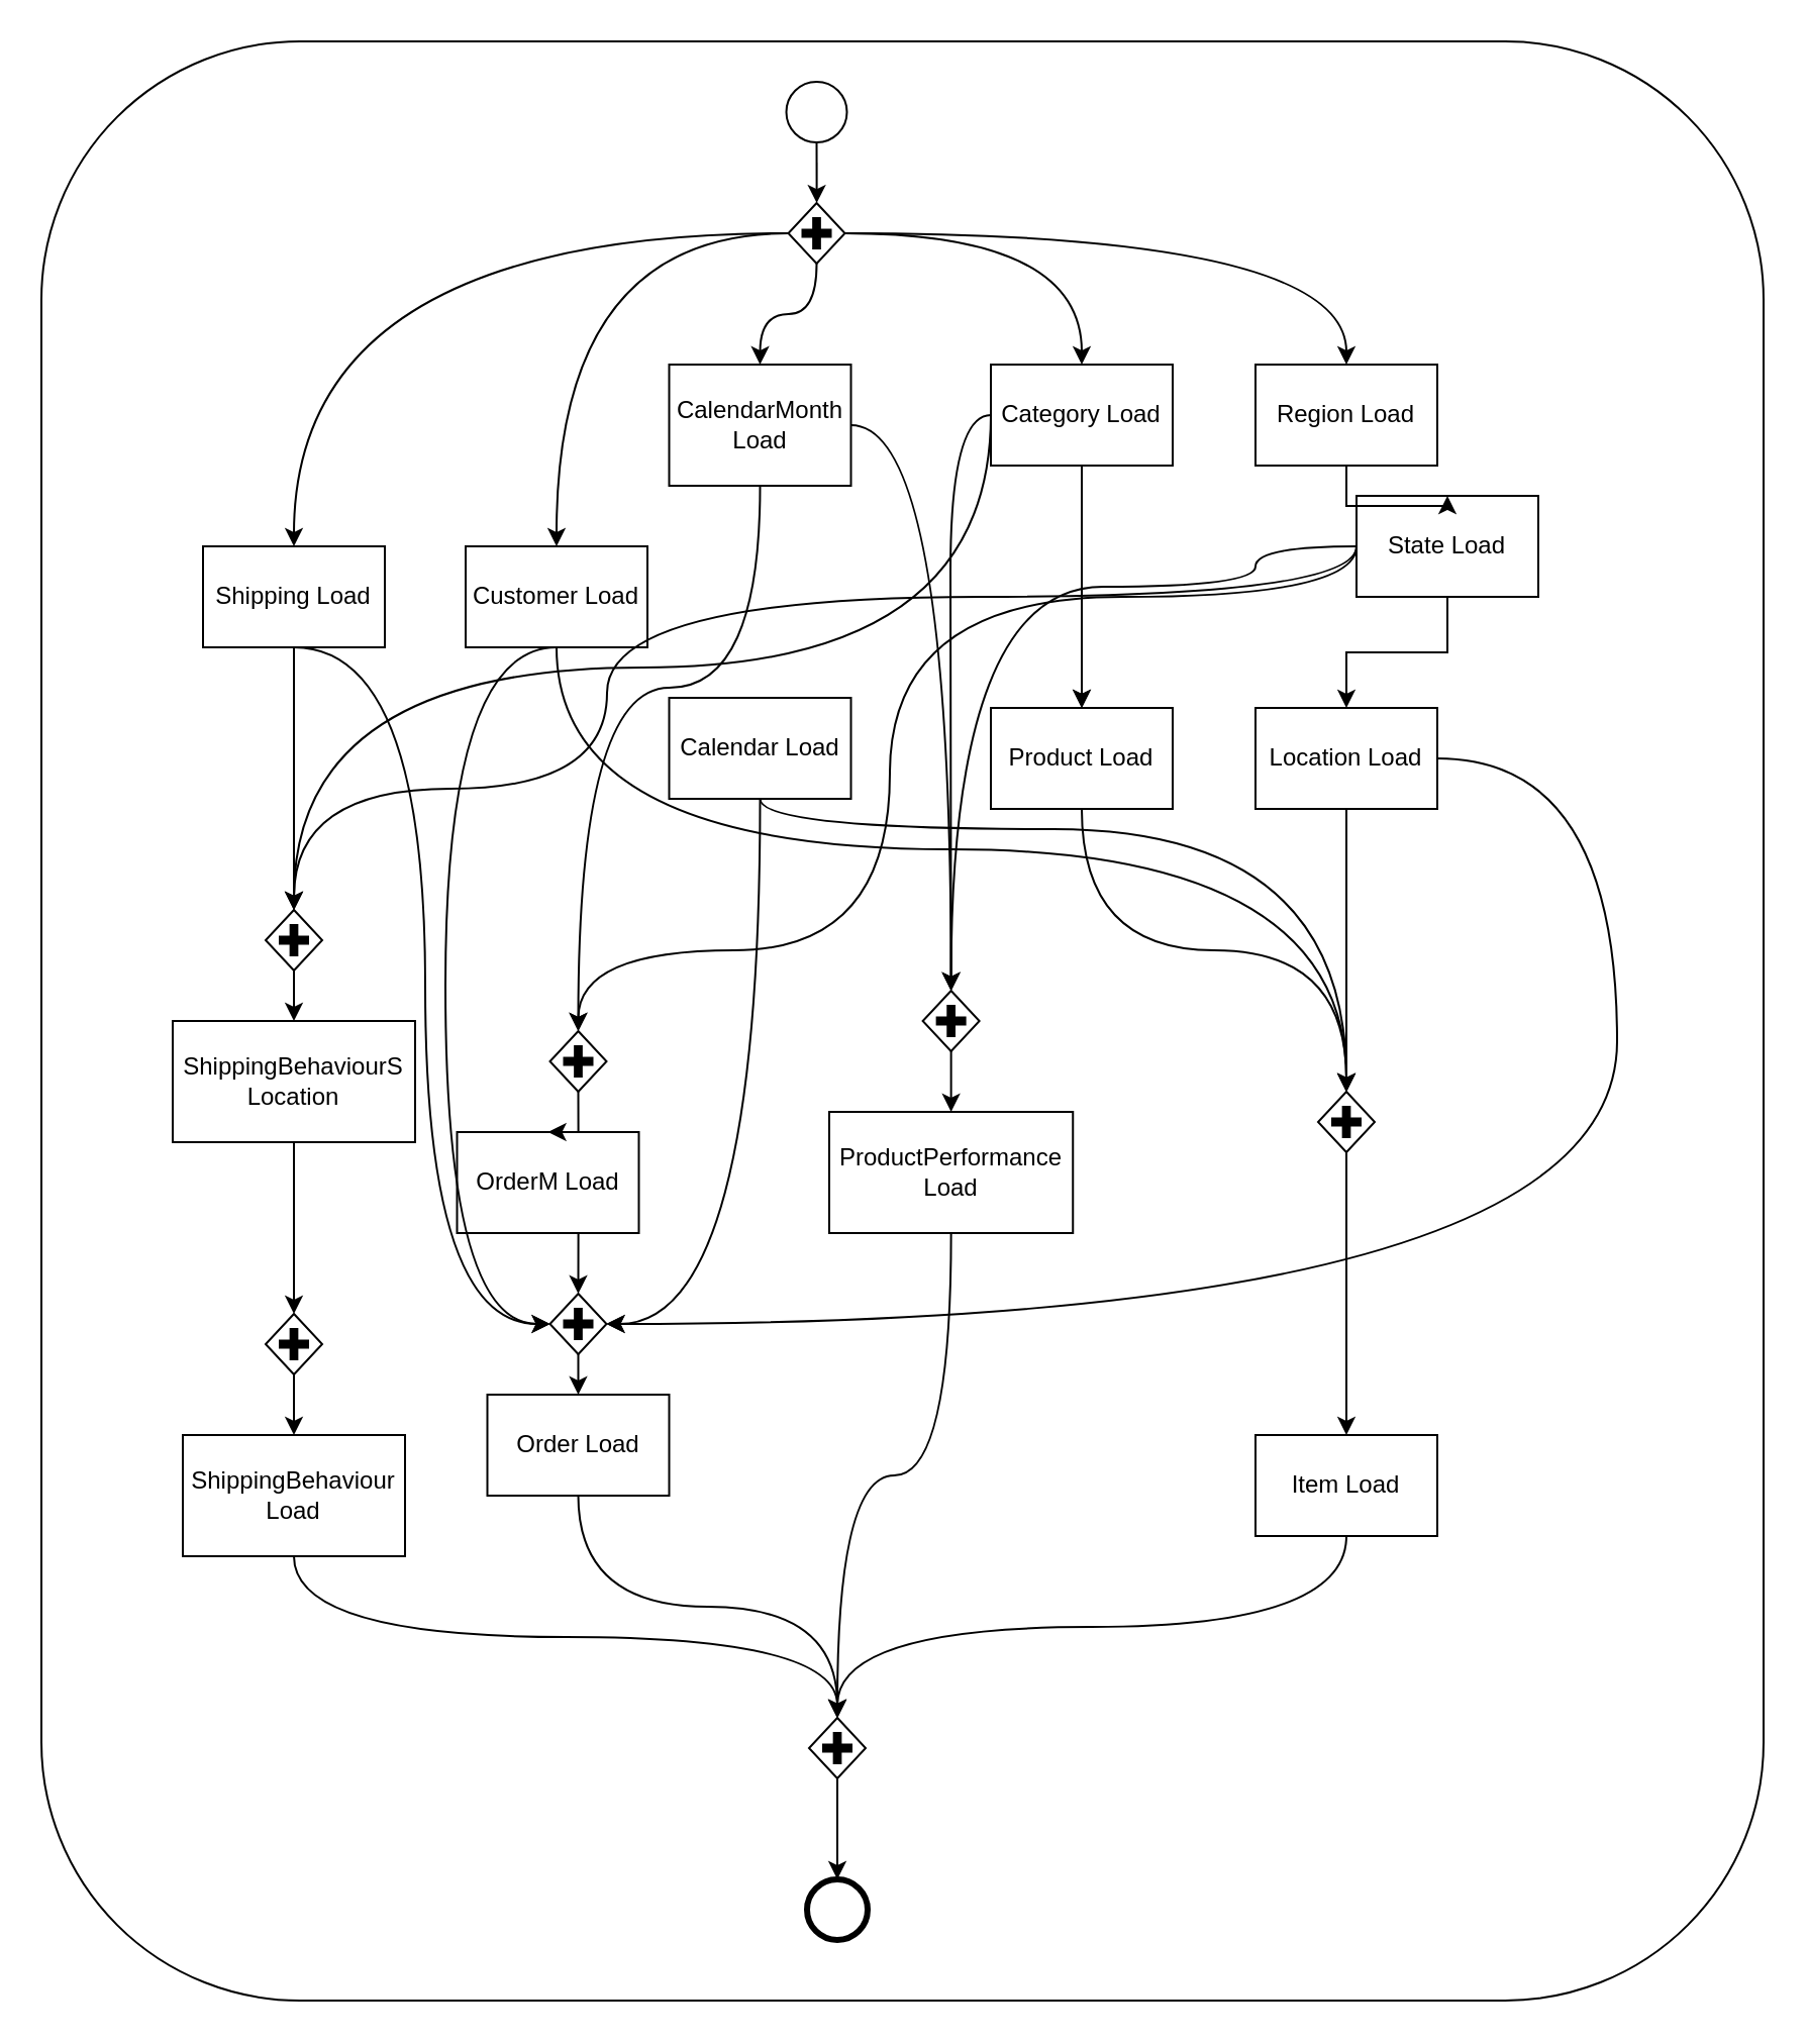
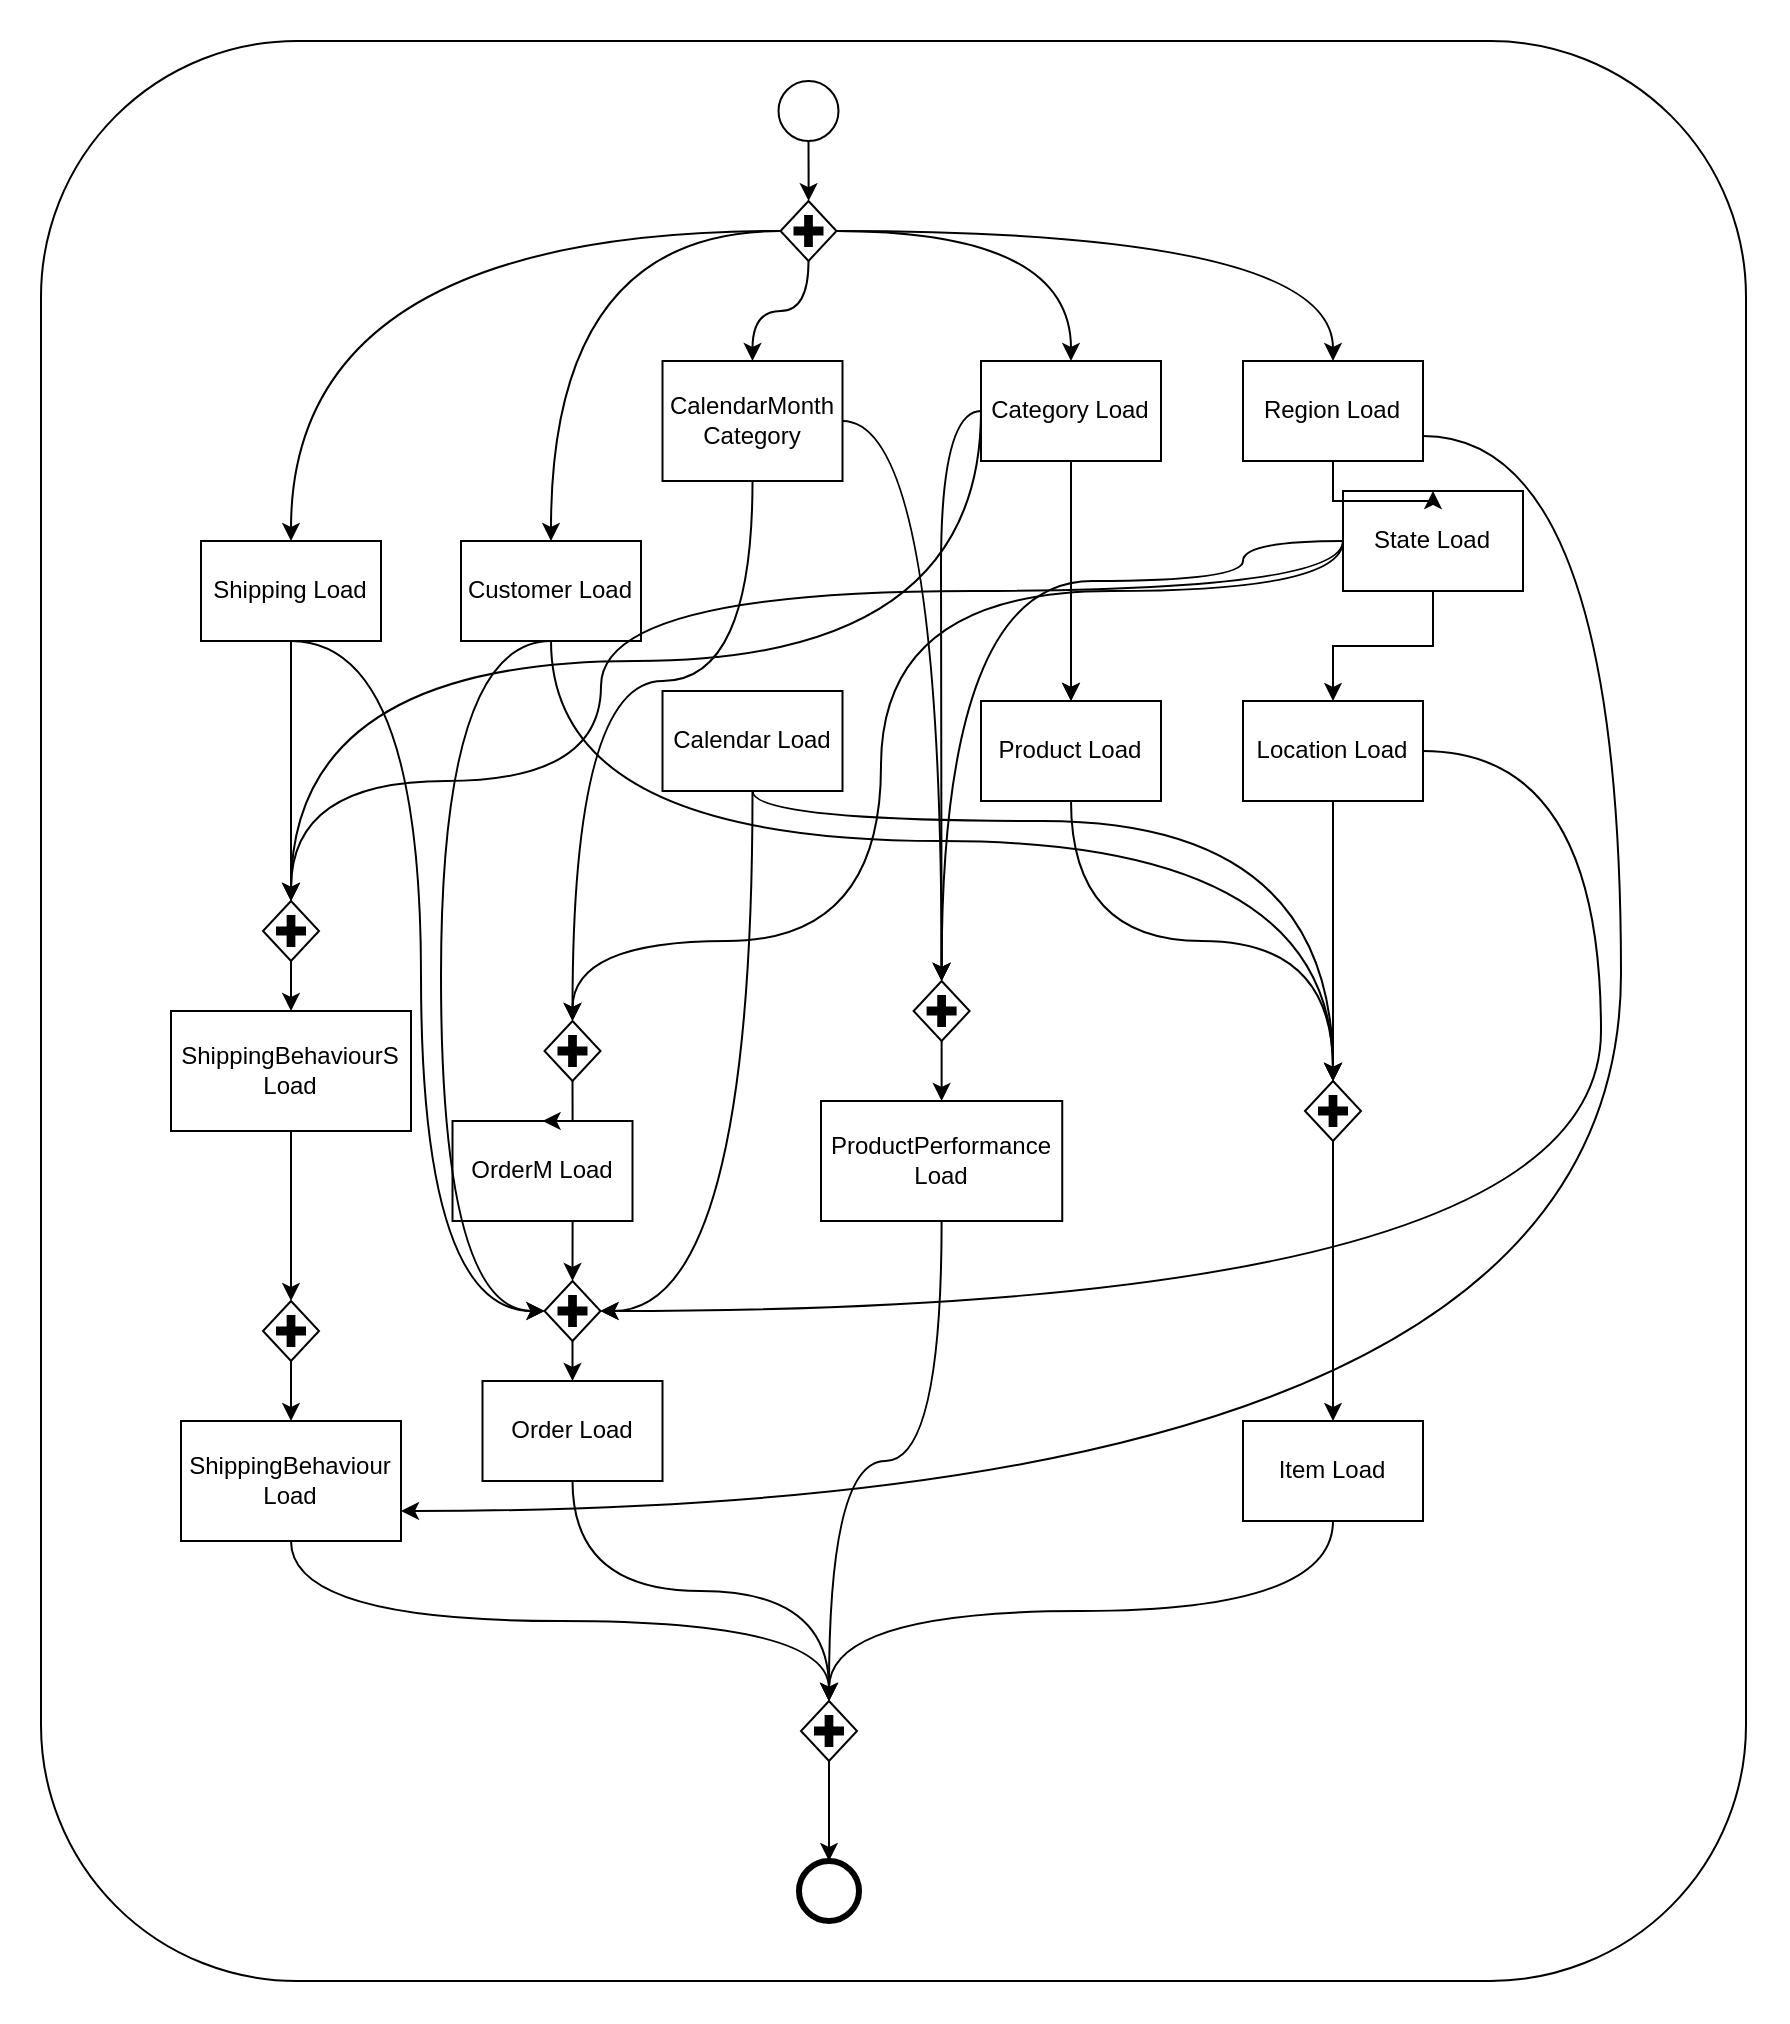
- <mxCell id="16" value="CalendarMonth&lt;div&gt;Load&lt;/div&gt;" style="points=[[0.25,0,0],[0.5,0,0],[0.75,0,0],[1,0.25,0],[1,0.5,0],[1,0.75,0],[0.75,1,0],[0.5,1,0],[0.25,1,0],[0,0.75,0],[0,0.5,0],[0,0.25,0]];shape=mxgraph.bpmn.task2;whiteSpace=wrap;rectStyle=rounded;size=10;html=1;container=1;expand=0;collapsible=0;taskMarker=abstract;isLoopSub=1;" vertex="1" parent="1"><mxGeometry x="330.75" y="180" width="90" height="60" as="geometry" /></mxCell>
+ <mxCell id="16" value="CalendarMonth&lt;div&gt;Category&lt;/div&gt;" style="points=[[0.25,0,0],[0.5,0,0],[0.75,0,0],[1,0.25,0],[1,0.5,0],[1,0.75,0],[0.75,1,0],[0.5,1,0],[0.25,1,0],[0,0.75,0],[0,0.5,0],[0,0.25,0]];shape=mxgraph.bpmn.task2;whiteSpace=wrap;rectStyle=rounded;size=10;html=1;container=1;expand=0;collapsible=0;taskMarker=abstract;isLoopSub=1;" vertex="1" parent="1"><mxGeometry x="330.75" y="180" width="90" height="60" as="geometry" /></mxCell>
+ <mxCell id="67" style="edgeStyle=orthogonalEdgeStyle;rounded=0;orthogonalLoop=1;jettySize=auto;html=1;exitX=1;exitY=0.75;exitDx=0;exitDy=0;exitPerimeter=0;entryX=1;entryY=0.75;entryDx=0;entryDy=0;entryPerimeter=0;curved=1;" edge="1" parent="1" source="17" target="20"><mxGeometry relative="1" as="geometry"><Array as="points"><mxPoint x="810" y="218" /><mxPoint x="810" y="755" /></Array></mxGeometry></mxCell>
- <mxCell id="19" value="ShippingBehaviourS Location" style="points=[[0.25,0,0],[0.5,0,0],[0.75,0,0],[1,0.25,0],[1,0.5,0],[1,0.75,0],[0.75,1,0],[0.5,1,0],[0.25,1,0],[0,0.75,0],[0,0.5,0],[0,0.25,0]];shape=mxgraph.bpmn.task2;whiteSpace=wrap;rectStyle=rounded;size=10;html=1;container=1;expand=0;collapsible=0;taskMarker=abstract;isLoopSub=1;" vertex="1" parent="1"><mxGeometry x="85" y="505" width="120" height="60" as="geometry" /></mxCell>
+ <mxCell id="19" value="ShippingBehaviourS Load" style="points=[[0.25,0,0],[0.5,0,0],[0.75,0,0],[1,0.25,0],[1,0.5,0],[1,0.75,0],[0.75,1,0],[0.5,1,0],[0.25,1,0],[0,0.75,0],[0,0.5,0],[0,0.25,0]];shape=mxgraph.bpmn.task2;whiteSpace=wrap;rectStyle=rounded;size=10;html=1;container=1;expand=0;collapsible=0;taskMarker=abstract;isLoopSub=1;" vertex="1" parent="1"><mxGeometry x="85" y="505" width="120" height="60" as="geometry" /></mxCell>
